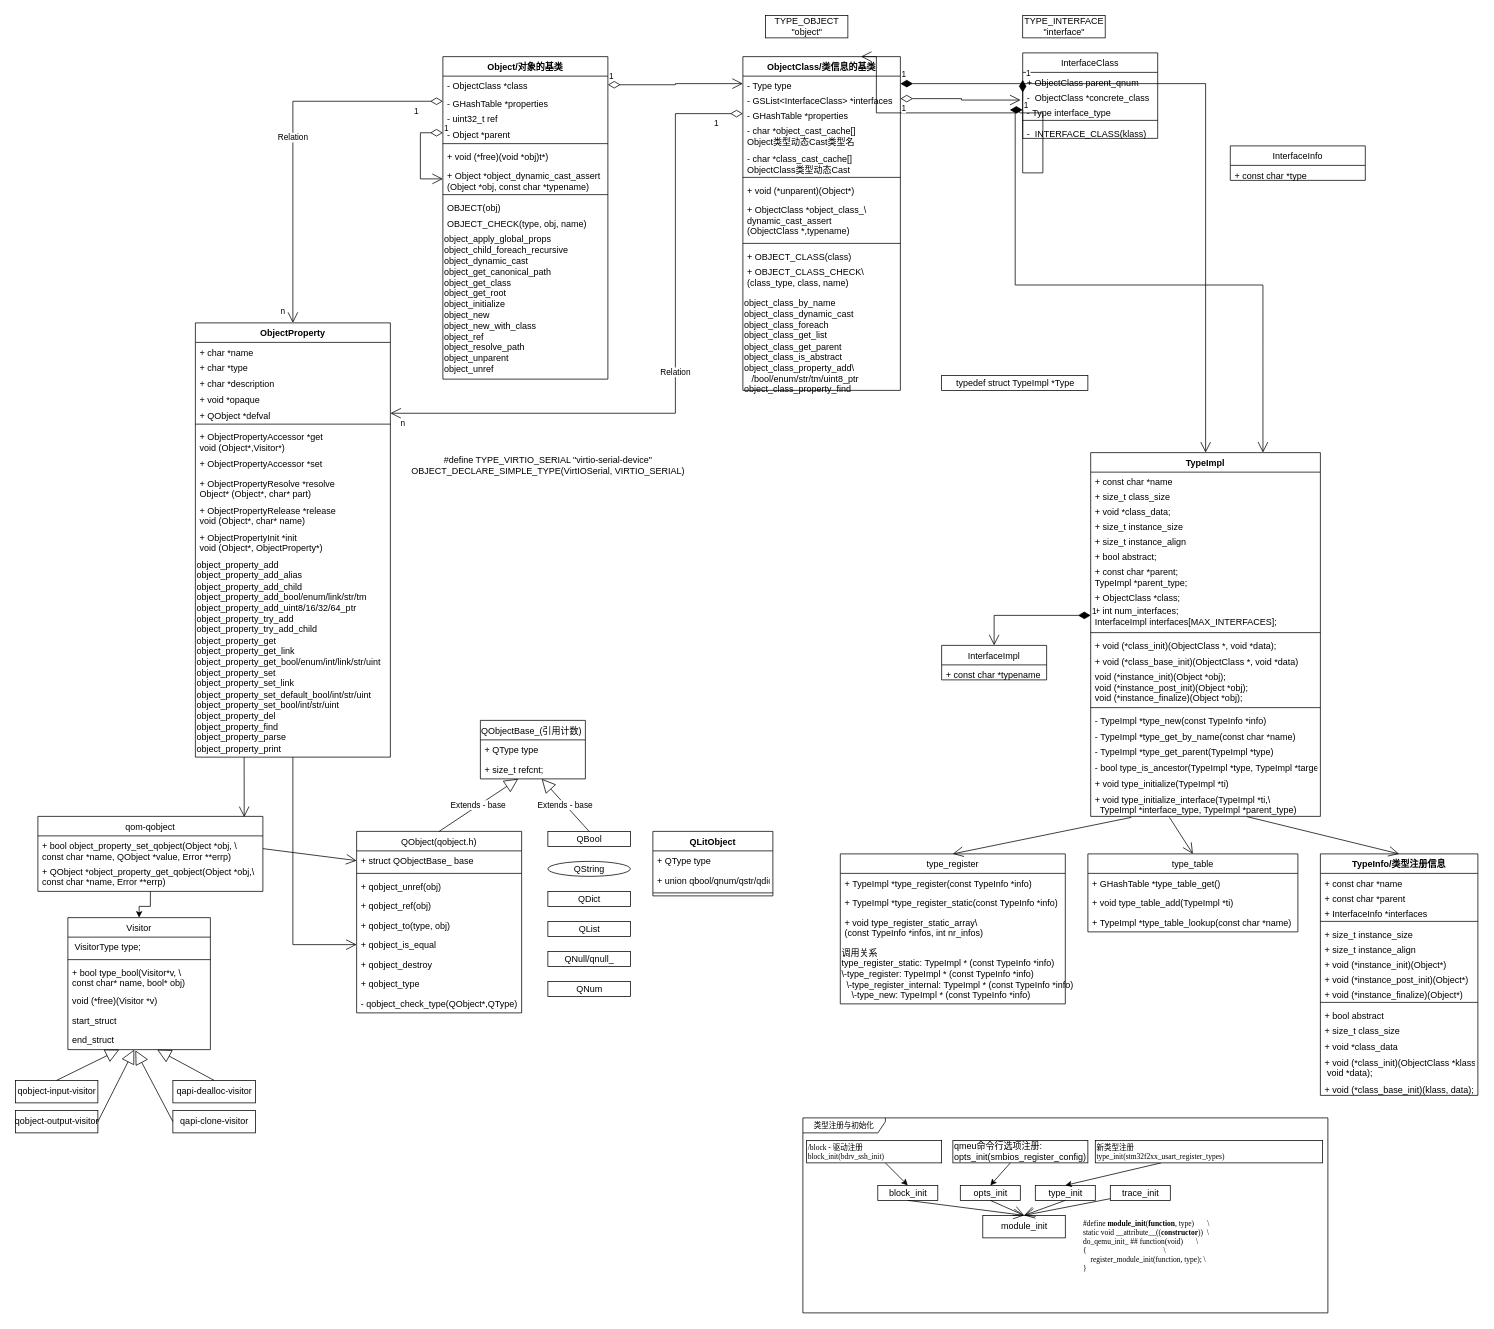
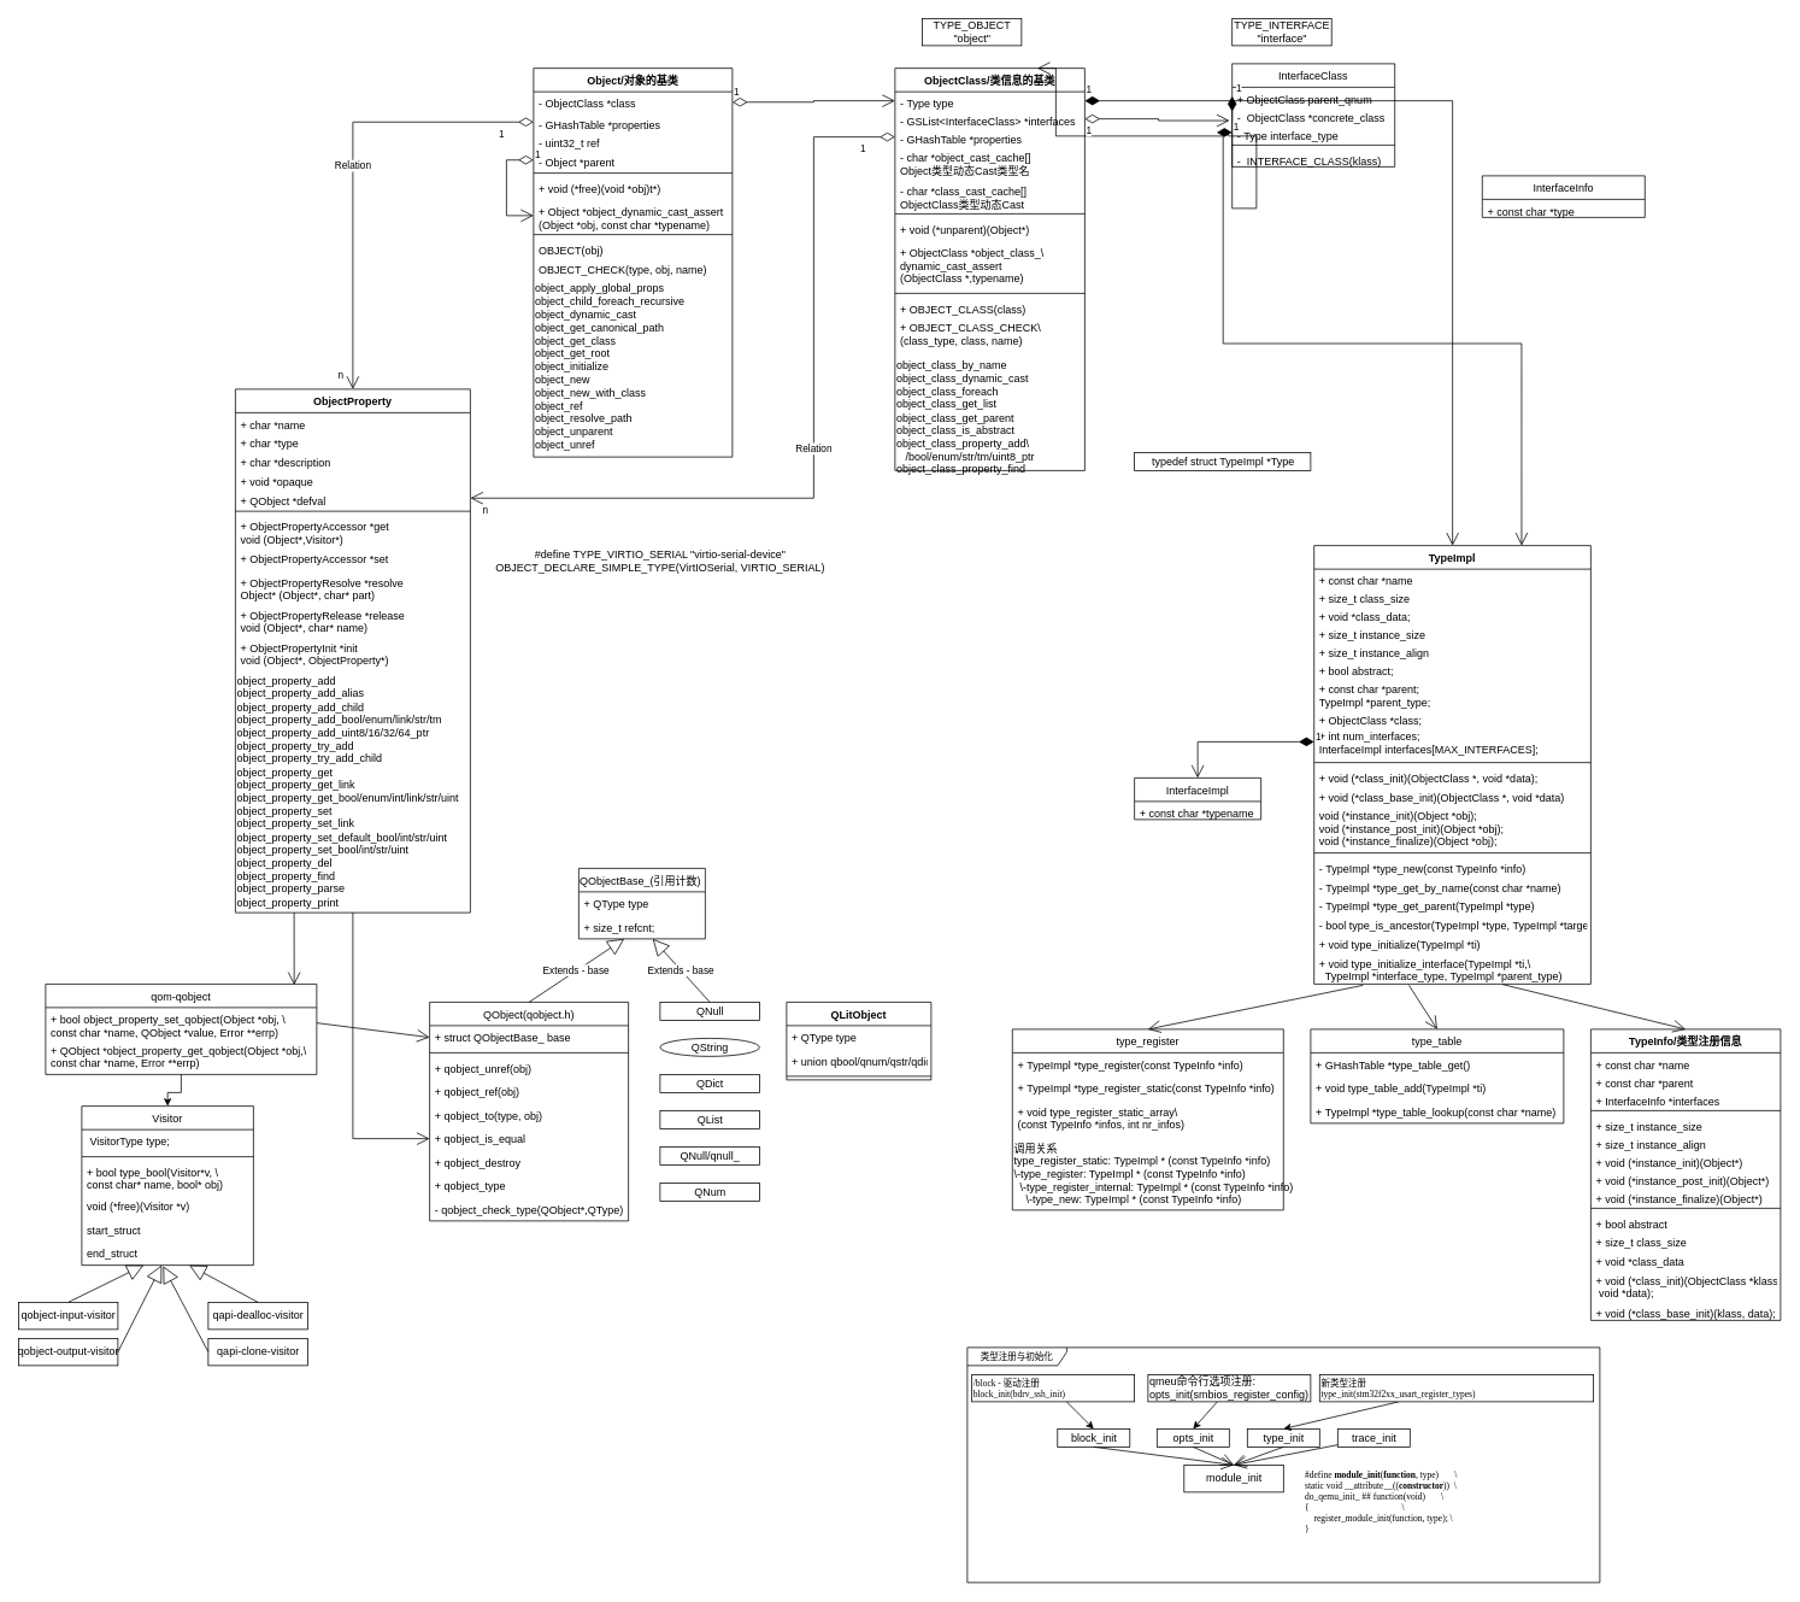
- <mxCell id="75" value="QBool" style="html=1;" parent="1" vertex="1"><mxGeometry x="730" y="1108" width="110" height="20" as="geometry" /></mxCell>
+ <mxCell id="75" value="QNull" style="html=1;" parent="1" vertex="1"><mxGeometry x="730" y="1108" width="110" height="20" as="geometry" /></mxCell>
